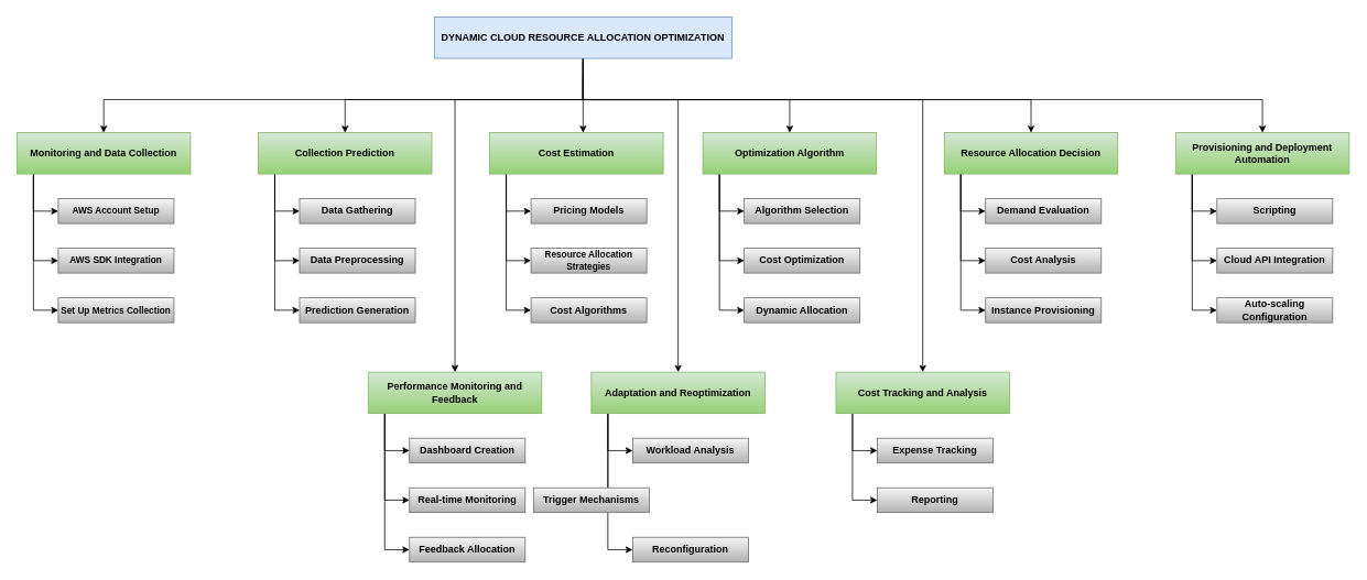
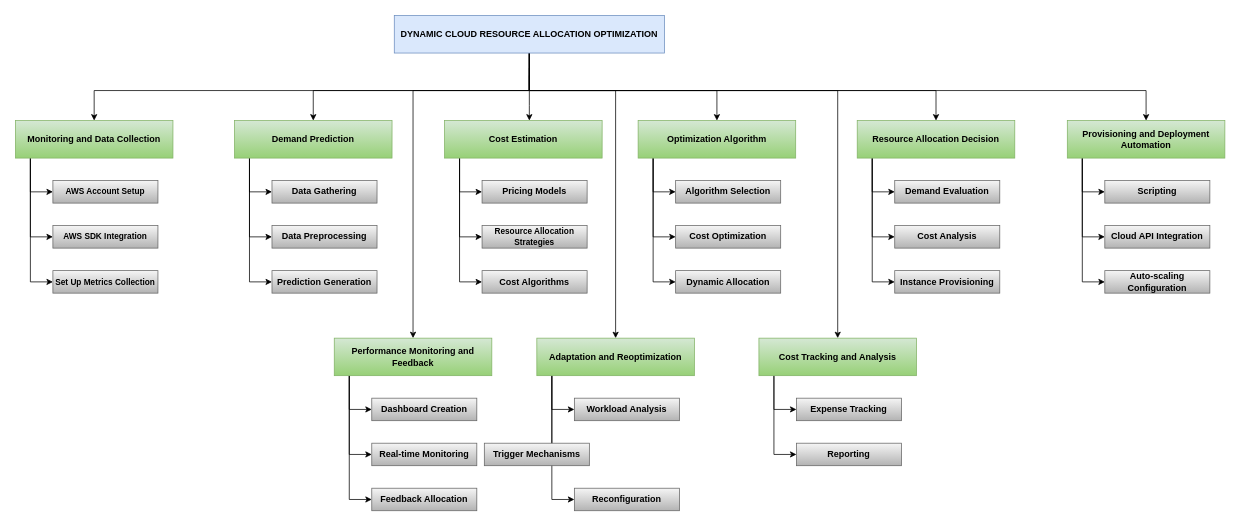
- <mxCell id="22" value="&lt;strong&gt;Collection Prediction&lt;/strong&gt;" style="rounded=0;whiteSpace=wrap;html=1;fillColor=#d5e8d4;gradientColor=#97d077;strokeColor=#82b366;" vertex="1" parent="1"><mxGeometry x="312" y="160" width="210" height="50" as="geometry" /></mxCell>
+ <mxCell id="22" value="&lt;strong&gt;Demand Prediction&lt;/strong&gt;" style="rounded=0;whiteSpace=wrap;html=1;fillColor=#d5e8d4;gradientColor=#97d077;strokeColor=#82b366;" vertex="1" parent="1"><mxGeometry x="312" y="160" width="210" height="50" as="geometry" /></mxCell>
